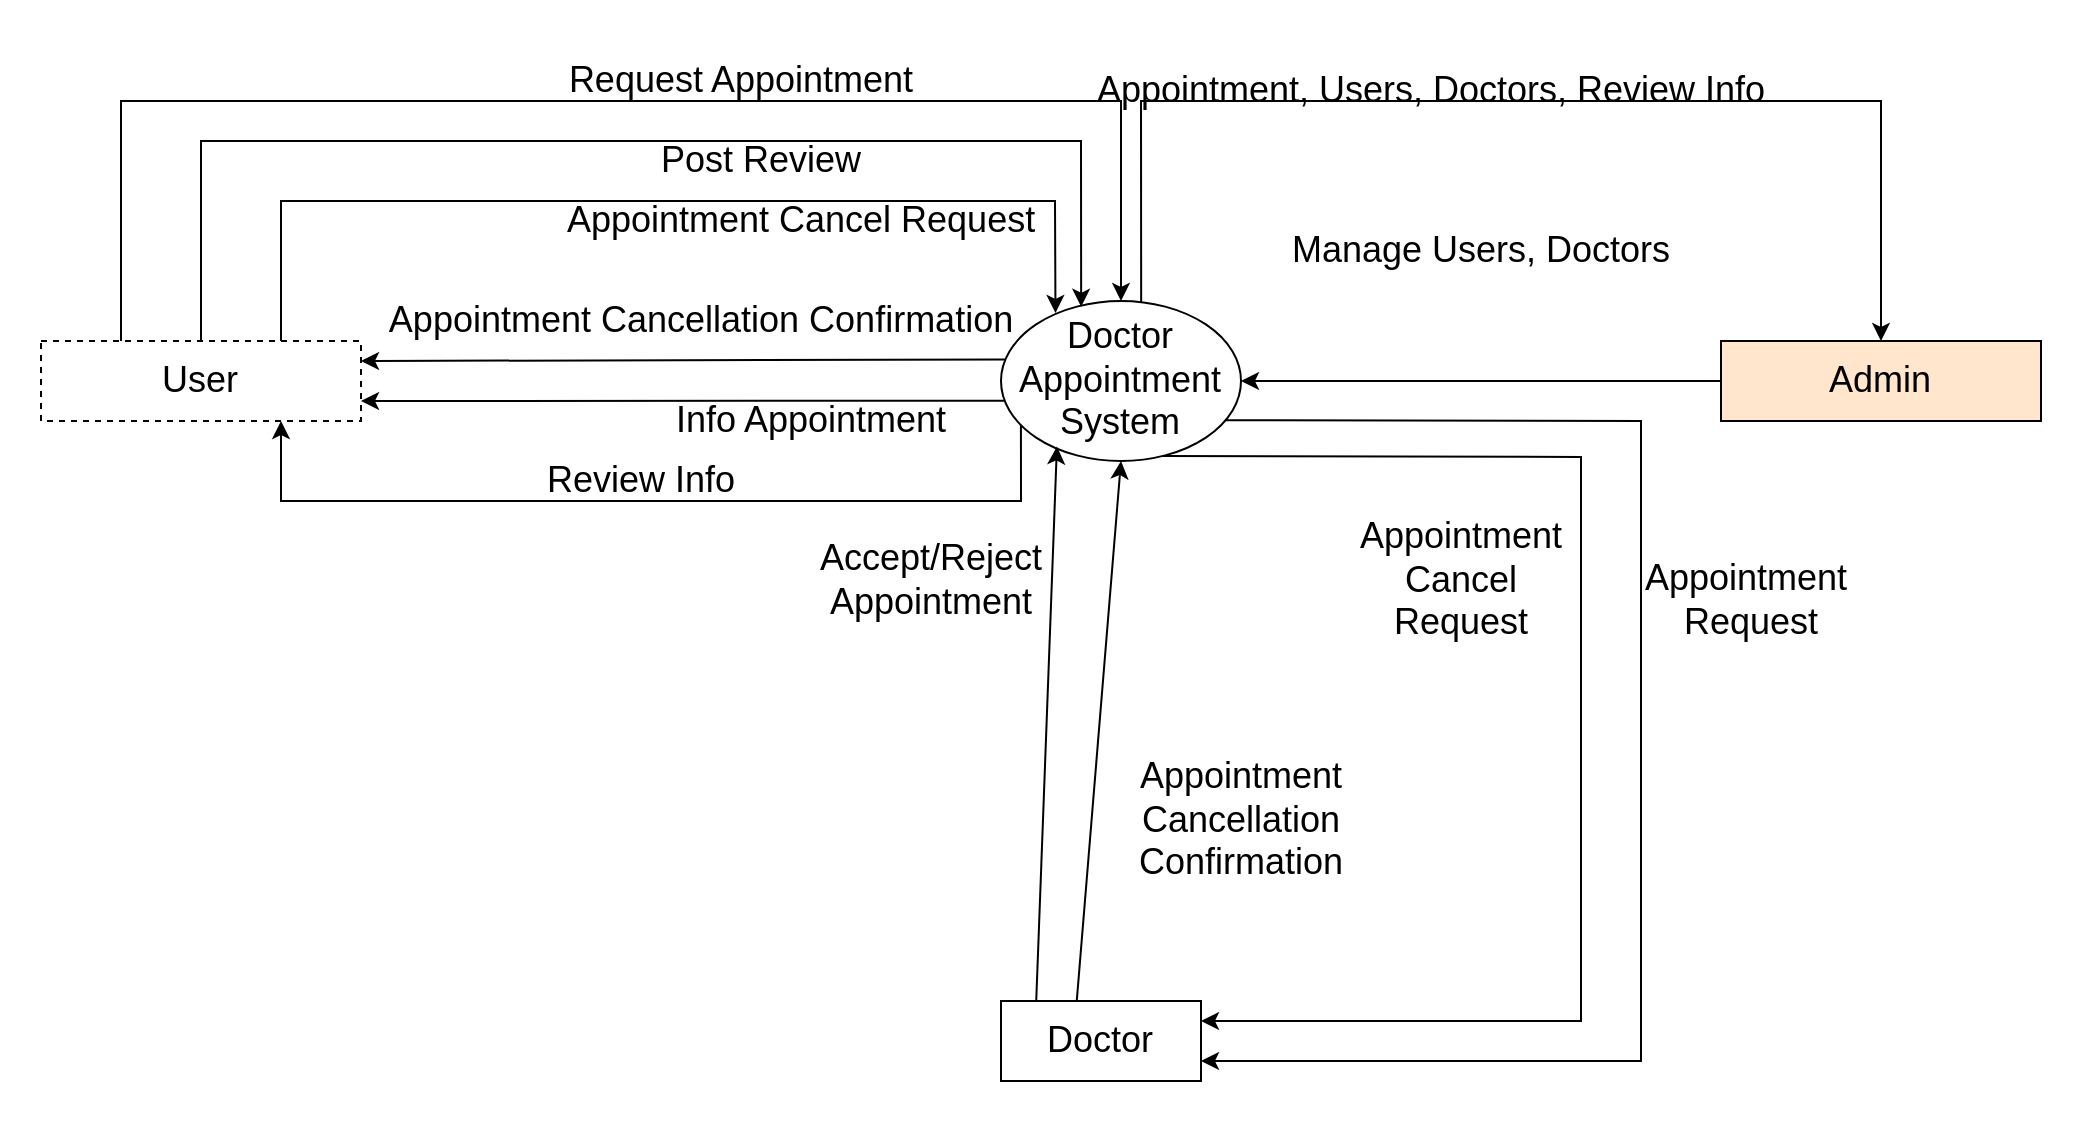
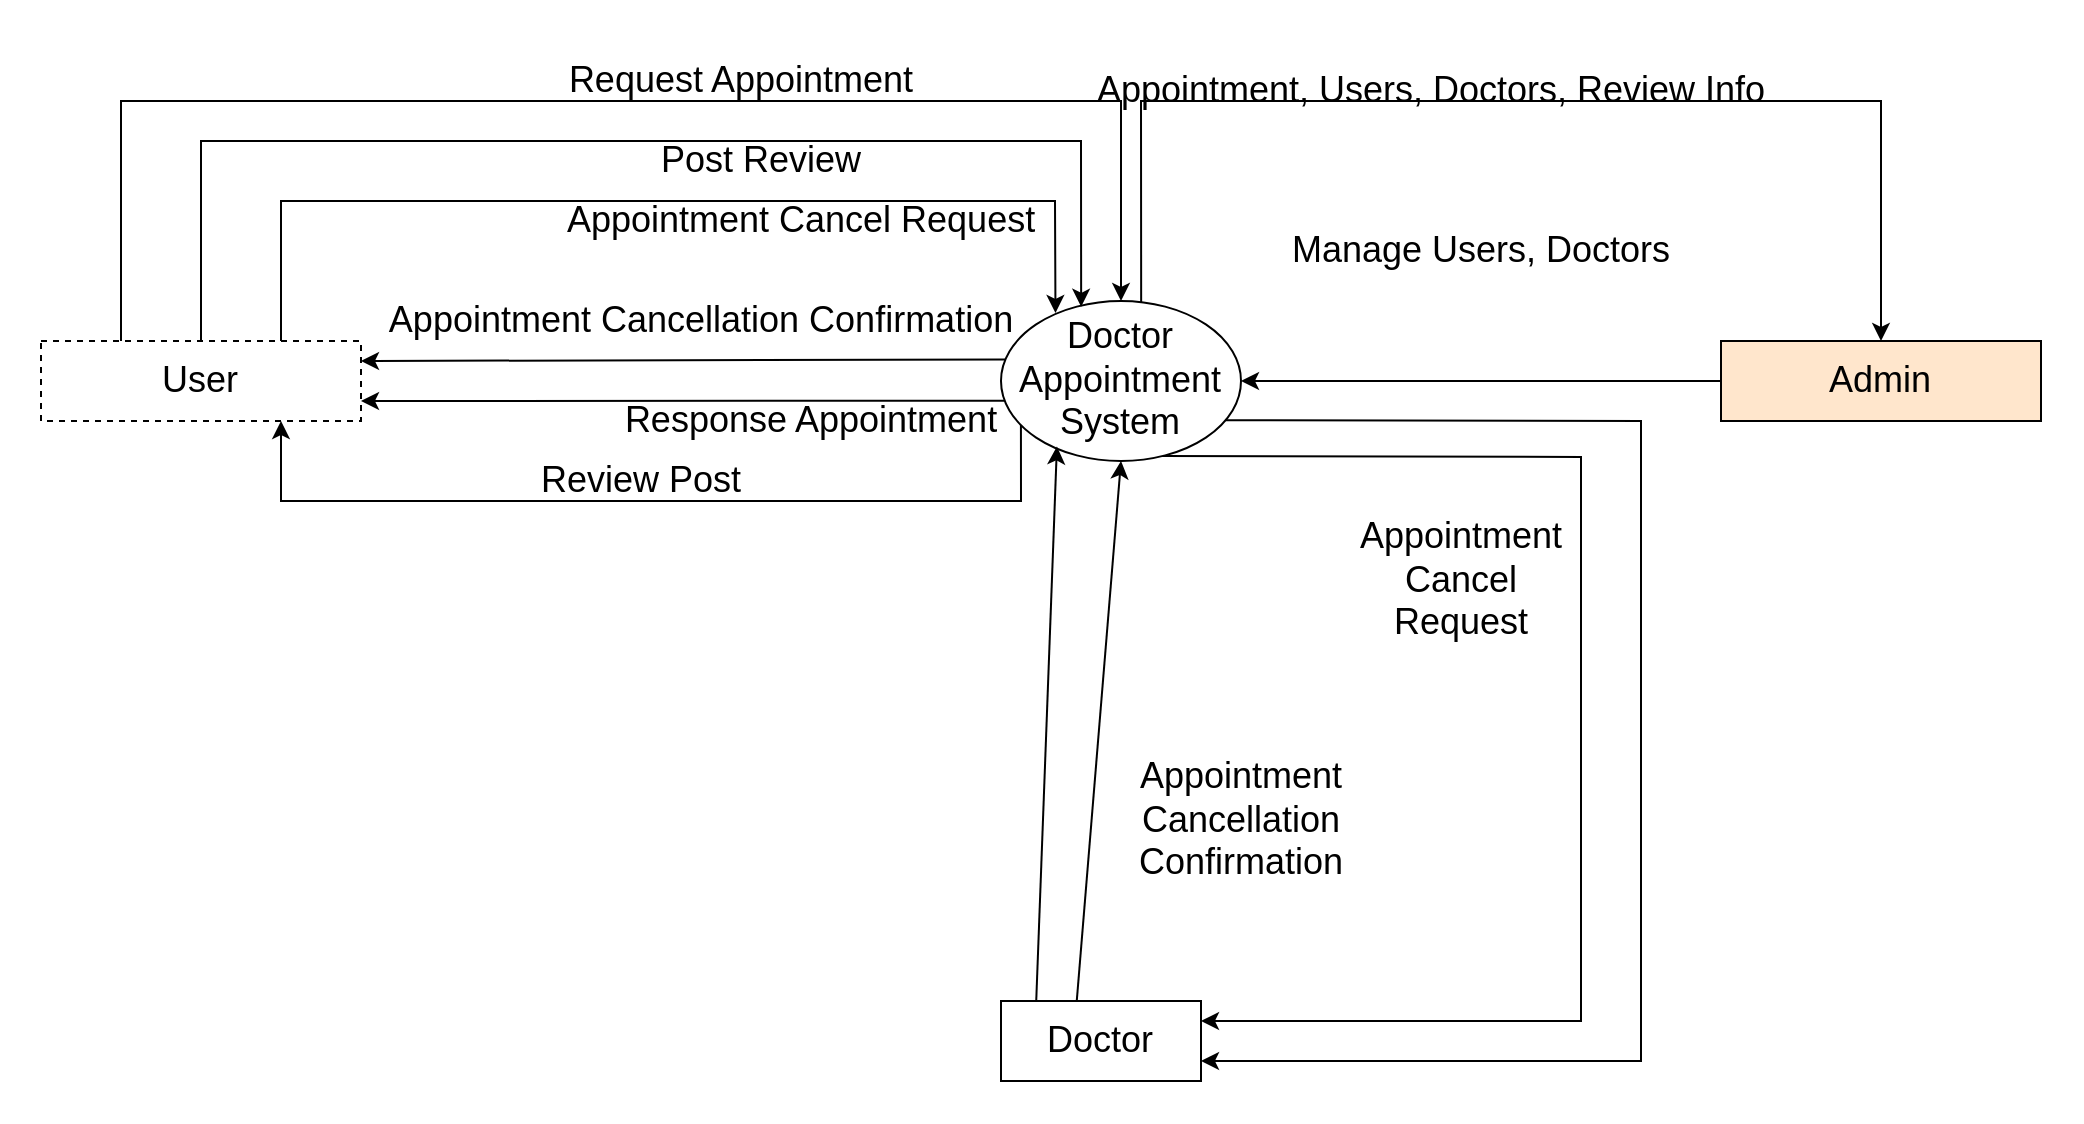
- <mxCell id="23" value="Info Appointment" style="text;html=1;align=center;verticalAlign=middle;resizable=0;points=[];autosize=1;strokeColor=none;fillColor=none;fontSize=18;" parent="1" vertex="1"><mxGeometry x="300" y="190" width="210" height="40" as="geometry" /></mxCell>
+ <mxCell id="23" value="Response Appointment" style="text;html=1;align=center;verticalAlign=middle;resizable=0;points=[];autosize=1;strokeColor=none;fillColor=none;fontSize=18;" parent="1" vertex="1"><mxGeometry x="300" y="190" width="210" height="40" as="geometry" /></mxCell>
- <mxCell id="29" value="Review Info" style="text;html=1;align=center;verticalAlign=middle;resizable=0;points=[];autosize=1;strokeColor=none;fillColor=none;fontSize=18;" vertex="1" parent="1"><mxGeometry x="260" y="220" width="120" height="40" as="geometry" /></mxCell>
+ <mxCell id="29" value="Review Post" style="text;html=1;align=center;verticalAlign=middle;resizable=0;points=[];autosize=1;strokeColor=none;fillColor=none;fontSize=18;" vertex="1" parent="1"><mxGeometry x="260" y="220" width="120" height="40" as="geometry" /></mxCell>
- <mxCell id="22" value="Accept/Reject&lt;br&gt;Appointment" style="text;html=1;align=center;verticalAlign=middle;resizable=0;points=[];autosize=1;strokeColor=none;fillColor=none;fontSize=18;" parent="1" vertex="1"><mxGeometry x="400" y="260" width="130" height="60" as="geometry" /></mxCell>
- <mxCell id="21" value="Appointment&amp;nbsp;&lt;br&gt;Request" style="text;html=1;align=center;verticalAlign=middle;resizable=0;points=[];autosize=1;strokeColor=none;fillColor=none;fontSize=18;" parent="1" vertex="1"><mxGeometry x="810" y="270" width="130" height="60" as="geometry" /></mxCell>
